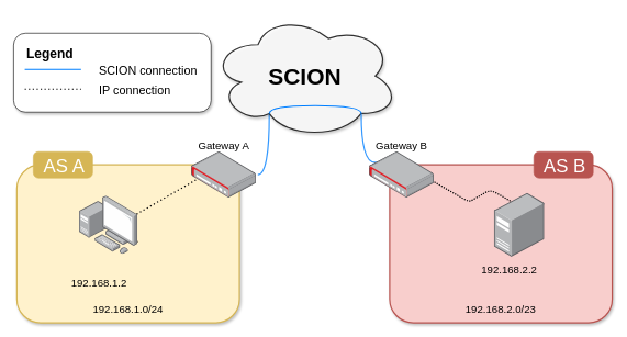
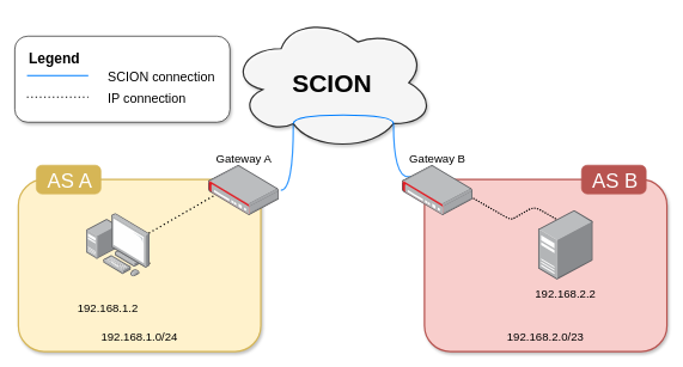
- <mxCell id="19" value="&lt;font style=&quot;font-size: 16px&quot;&gt;192.168.2.2&lt;/font&gt;" style="text;html=1;strokeColor=none;fillColor=none;align=center;verticalAlign=middle;whiteSpace=wrap;rounded=0;" parent="1" vertex="1"><mxGeometry x="723.26" y="400" width="100" height="20" as="geometry" /></mxCell>
+ <mxCell id="19" value="&lt;font style=&quot;font-size: 16px&quot;&gt;192.168.2.2&lt;/font&gt;" style="text;html=1;strokeColor=none;fillColor=none;align=center;verticalAlign=middle;whiteSpace=wrap;rounded=0;" parent="1" vertex="1"><mxGeometry x="738.26" y="400" width="100" height="20" as="geometry" /></mxCell>
